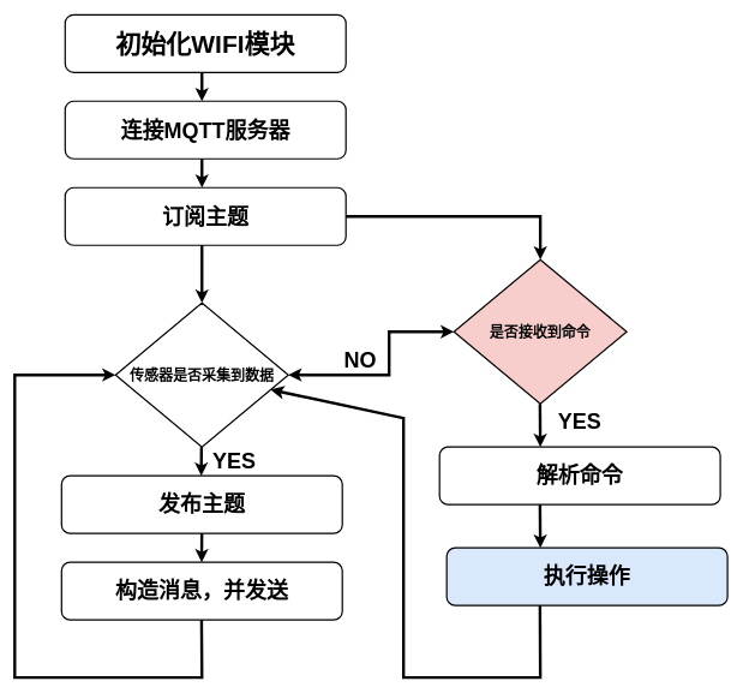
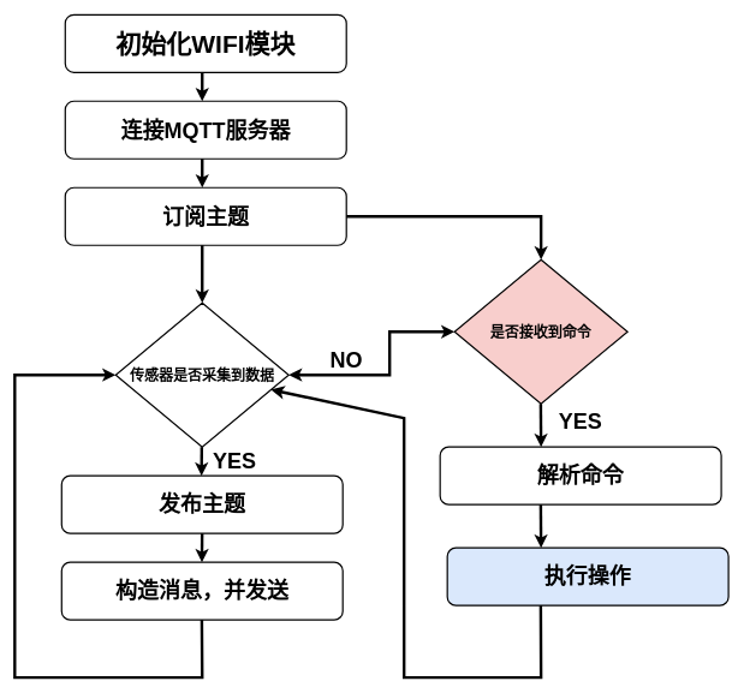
- <mxCell id="16" value="&lt;font style=&quot;font-size: 30px;&quot;&gt;&lt;b&gt;NO&lt;/b&gt;&lt;/font&gt;" style="text;html=1;align=center;verticalAlign=middle;whiteSpace=wrap;rounded=0;" vertex="1" parent="1"><mxGeometry x="470" y="480" width="60" height="40" as="geometry" /></mxCell>
+ <mxCell id="16" value="&lt;font style=&quot;font-size: 30px;&quot;&gt;&lt;b&gt;NO&lt;/b&gt;&lt;/font&gt;" style="text;html=1;align=center;verticalAlign=middle;whiteSpace=wrap;rounded=0;" vertex="1" parent="1"><mxGeometry x="450" y="480" width="60" height="40" as="geometry" /></mxCell>
